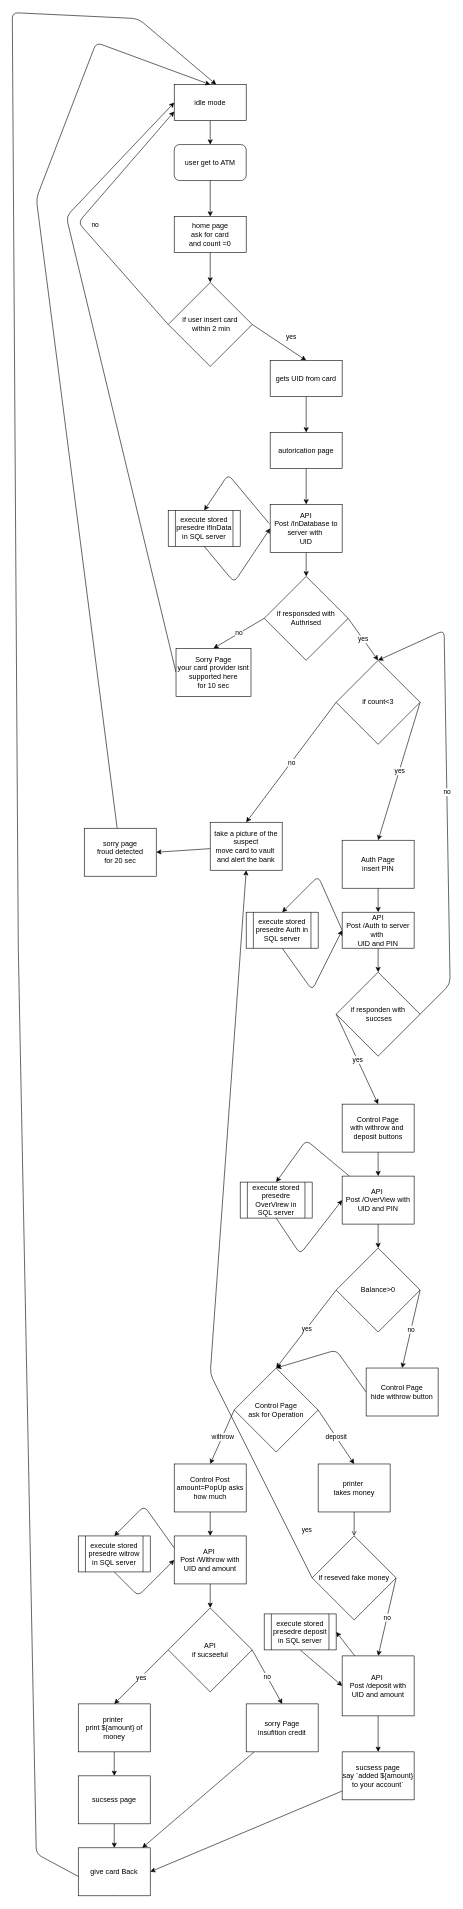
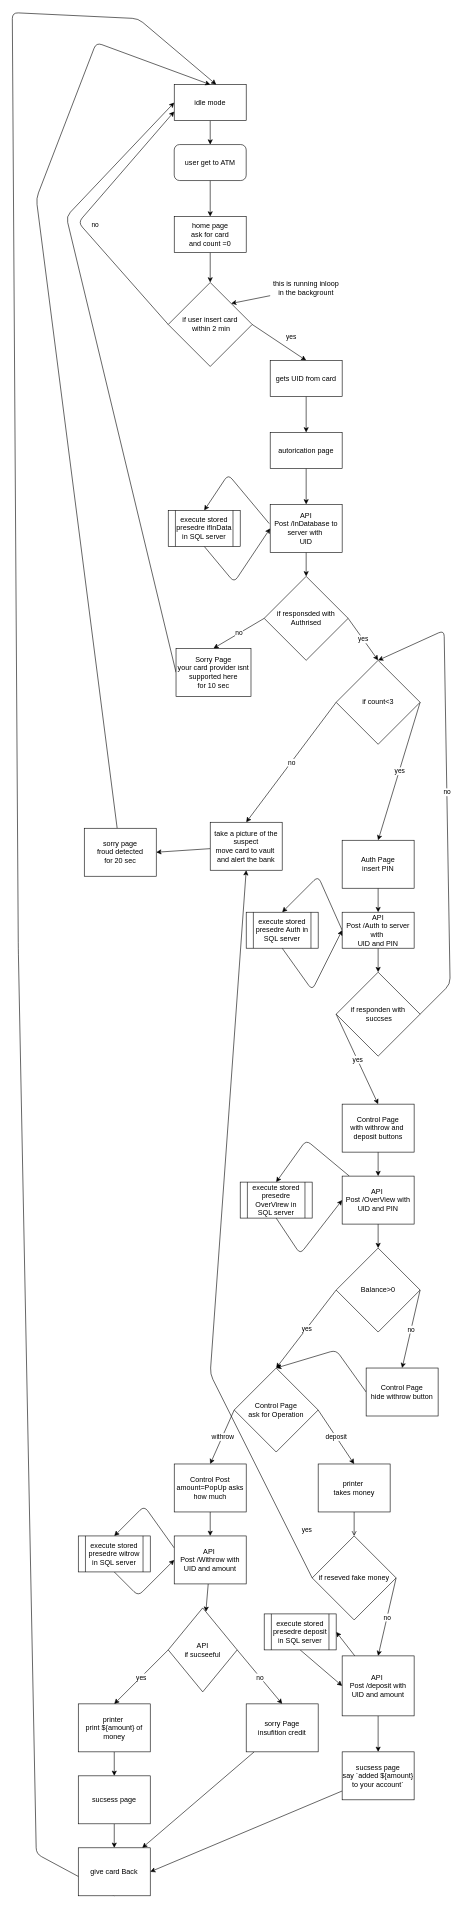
+ <mxCell id="104" value="this is running inloop in the backgrount" style="text;html=1;strokeColor=none;fillColor=none;align=center;verticalAlign=middle;whiteSpace=wrap;rounded=0;" parent="1" vertex="1"><mxGeometry x="450" y="450" width="120" height="60" as="geometry" /></mxCell>
+ <mxCell id="103" style="edgeStyle=none;html=1;entryX=1;entryY=0;entryDx=0;entryDy=0;" parent="1" source="104" target="6" edge="1"><mxGeometry relative="1" as="geometry" /></mxCell>
- <mxCell id="66" value="API&lt;br&gt;if sucseeful" style="rhombus;whiteSpace=wrap;html=1;" parent="1" vertex="1"><mxGeometry x="280" y="2680" width="140" height="140" as="geometry" /></mxCell>
+ <mxCell id="66" value="API&lt;br&gt;if sucseeful" style="rhombus;whiteSpace=wrap;html=1;" parent="1" vertex="1"><mxGeometry x="280" y="2680" width="115" height="140" as="geometry" /></mxCell>
